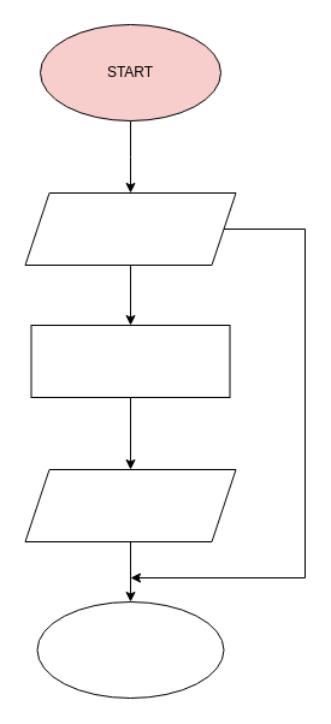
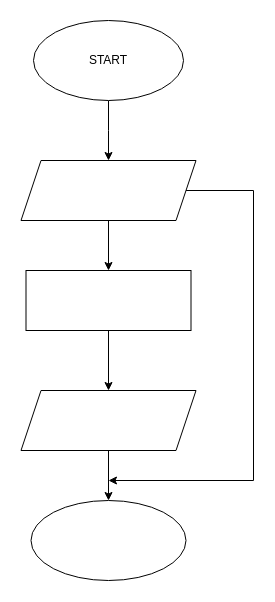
- <mxCell id="3" value="START" style="ellipse;whiteSpace=wrap;html=1;fillColor=#f8cecc;" vertex="1" parent="1"><mxGeometry x="33" width="150" height="80" as="geometry" y="20" /></mxCell>
+ <mxCell id="3" value="START" style="ellipse;whiteSpace=wrap;html=1;" vertex="1" parent="1"><mxGeometry x="33" width="150" height="80" as="geometry" y="20" /></mxCell>
